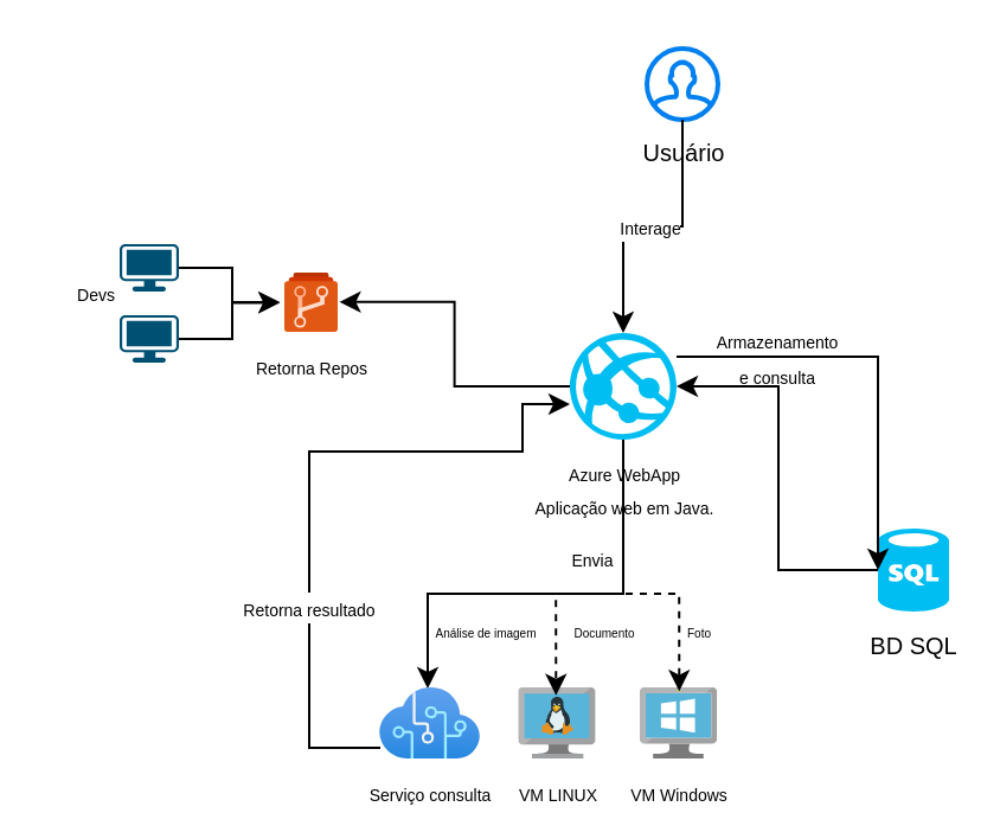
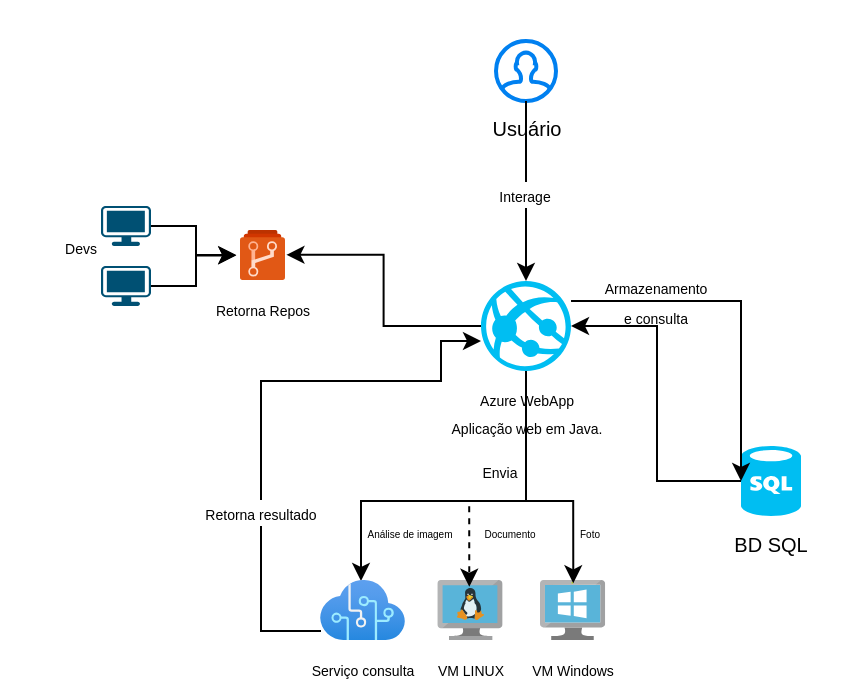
- <mxCell id="24" value="&lt;font style=&quot;font-size: 10px;&quot;&gt;Usuário&lt;/font&gt;" style="html=1;verticalLabelPosition=bottom;align=center;labelBackgroundColor=#ffffff;verticalAlign=top;strokeWidth=2;strokeColor=#0080F0;shadow=0;dashed=0;shape=mxgraph.ios7.icons.user;" vertex="1" parent="1"><mxGeometry x="272.5" y="20" width="30" height="30" as="geometry" /></mxCell>
+ <mxCell id="24" value="&lt;font style=&quot;font-size: 10px;&quot;&gt;Usuário&lt;/font&gt;" style="html=1;verticalLabelPosition=bottom;align=center;labelBackgroundColor=#ffffff;verticalAlign=top;strokeWidth=2;strokeColor=#0080F0;shadow=0;dashed=0;shape=mxgraph.ios7.icons.user;" vertex="1" parent="1"><mxGeometry x="247.5" y="20" width="30" height="30" as="geometry" /></mxCell>
- <mxCell id="14" style="edgeStyle=orthogonalEdgeStyle;rounded=0;orthogonalLoop=1;jettySize=auto;html=1;entryX=0.495;entryY=0.038;entryDx=0;entryDy=0;entryPerimeter=0;dashed=1;" edge="1" parent="1" source="5" target="3"><mxGeometry relative="1" as="geometry"><Array as="points"><mxPoint x="263" y="250" /><mxPoint x="286" y="250" /></Array></mxGeometry></mxCell>
+ <mxCell id="14" style="edgeStyle=orthogonalEdgeStyle;rounded=0;orthogonalLoop=1;jettySize=auto;html=1;entryX=0.495;entryY=0.038;entryDx=0;entryDy=0;entryPerimeter=0;" edge="1" parent="1" source="5" target="3"><mxGeometry relative="1" as="geometry"><Array as="points"><mxPoint x="263" y="250" /><mxPoint x="286" y="250" /></Array></mxGeometry></mxCell>
